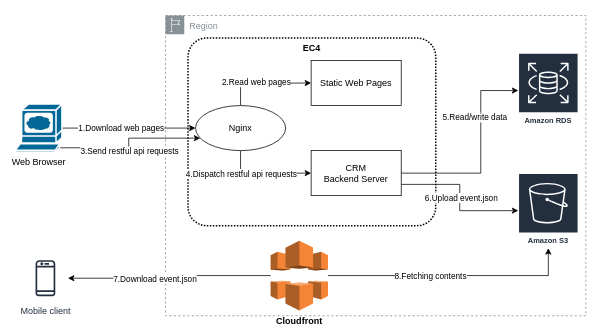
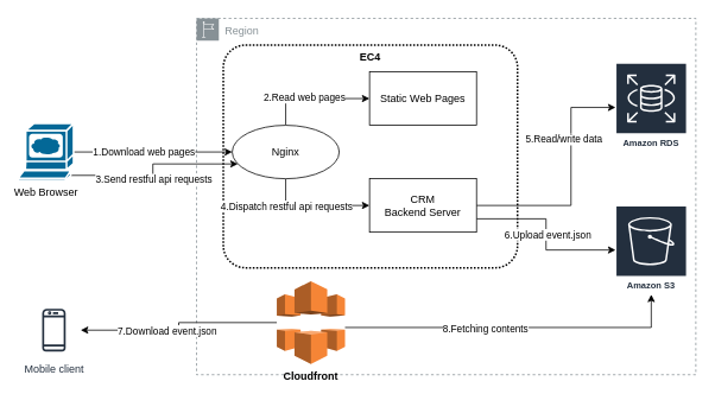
- <mxCell id="27" value="&lt;b&gt;Cloudfront&lt;/b&gt;" style="outlineConnect=0;dashed=0;verticalLabelPosition=bottom;verticalAlign=top;align=center;html=1;shape=mxgraph.aws3.cloudfront;fillColor=#F58536;gradientColor=none;" parent="1" vertex="1"><mxGeometry x="360" y="320" width="76.5" height="93" as="geometry" /></mxCell>
+ <mxCell id="27" value="&lt;b&gt;Cloudfront&lt;/b&gt;" style="outlineConnect=0;dashed=0;verticalLabelPosition=bottom;verticalAlign=top;align=center;html=1;shape=mxgraph.aws3.cloudfront;fillColor=#F58536;gradientColor=none;" parent="1" vertex="1"><mxGeometry x="310" y="315" width="76.5" height="93" as="geometry" /></mxCell>
